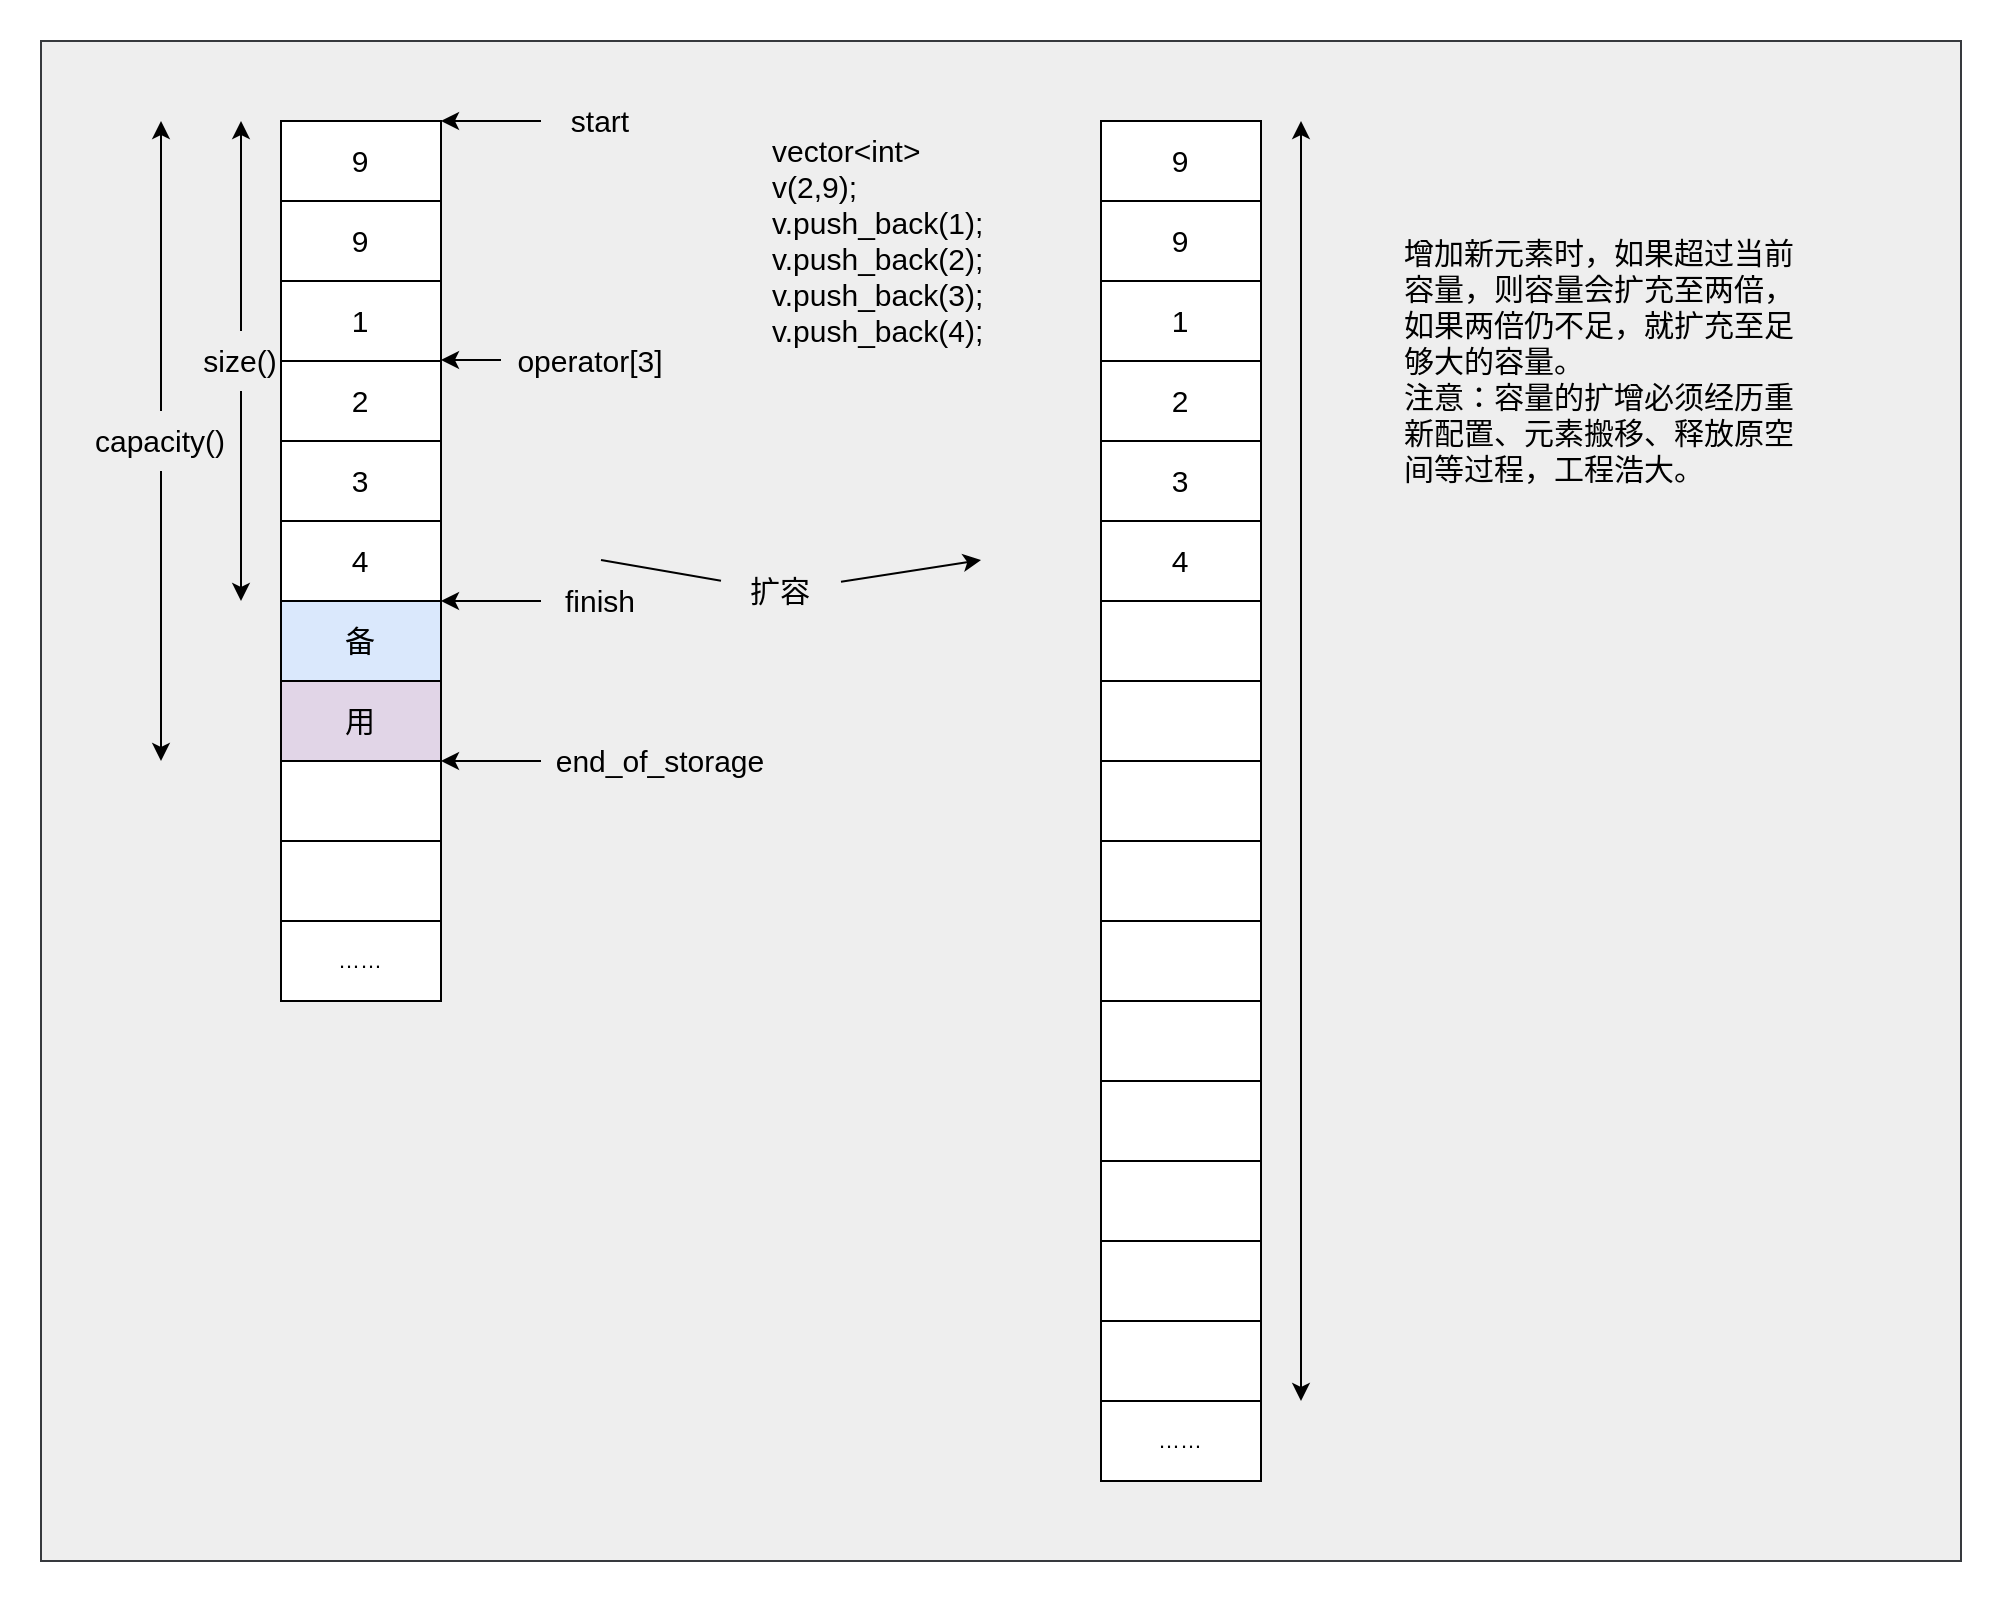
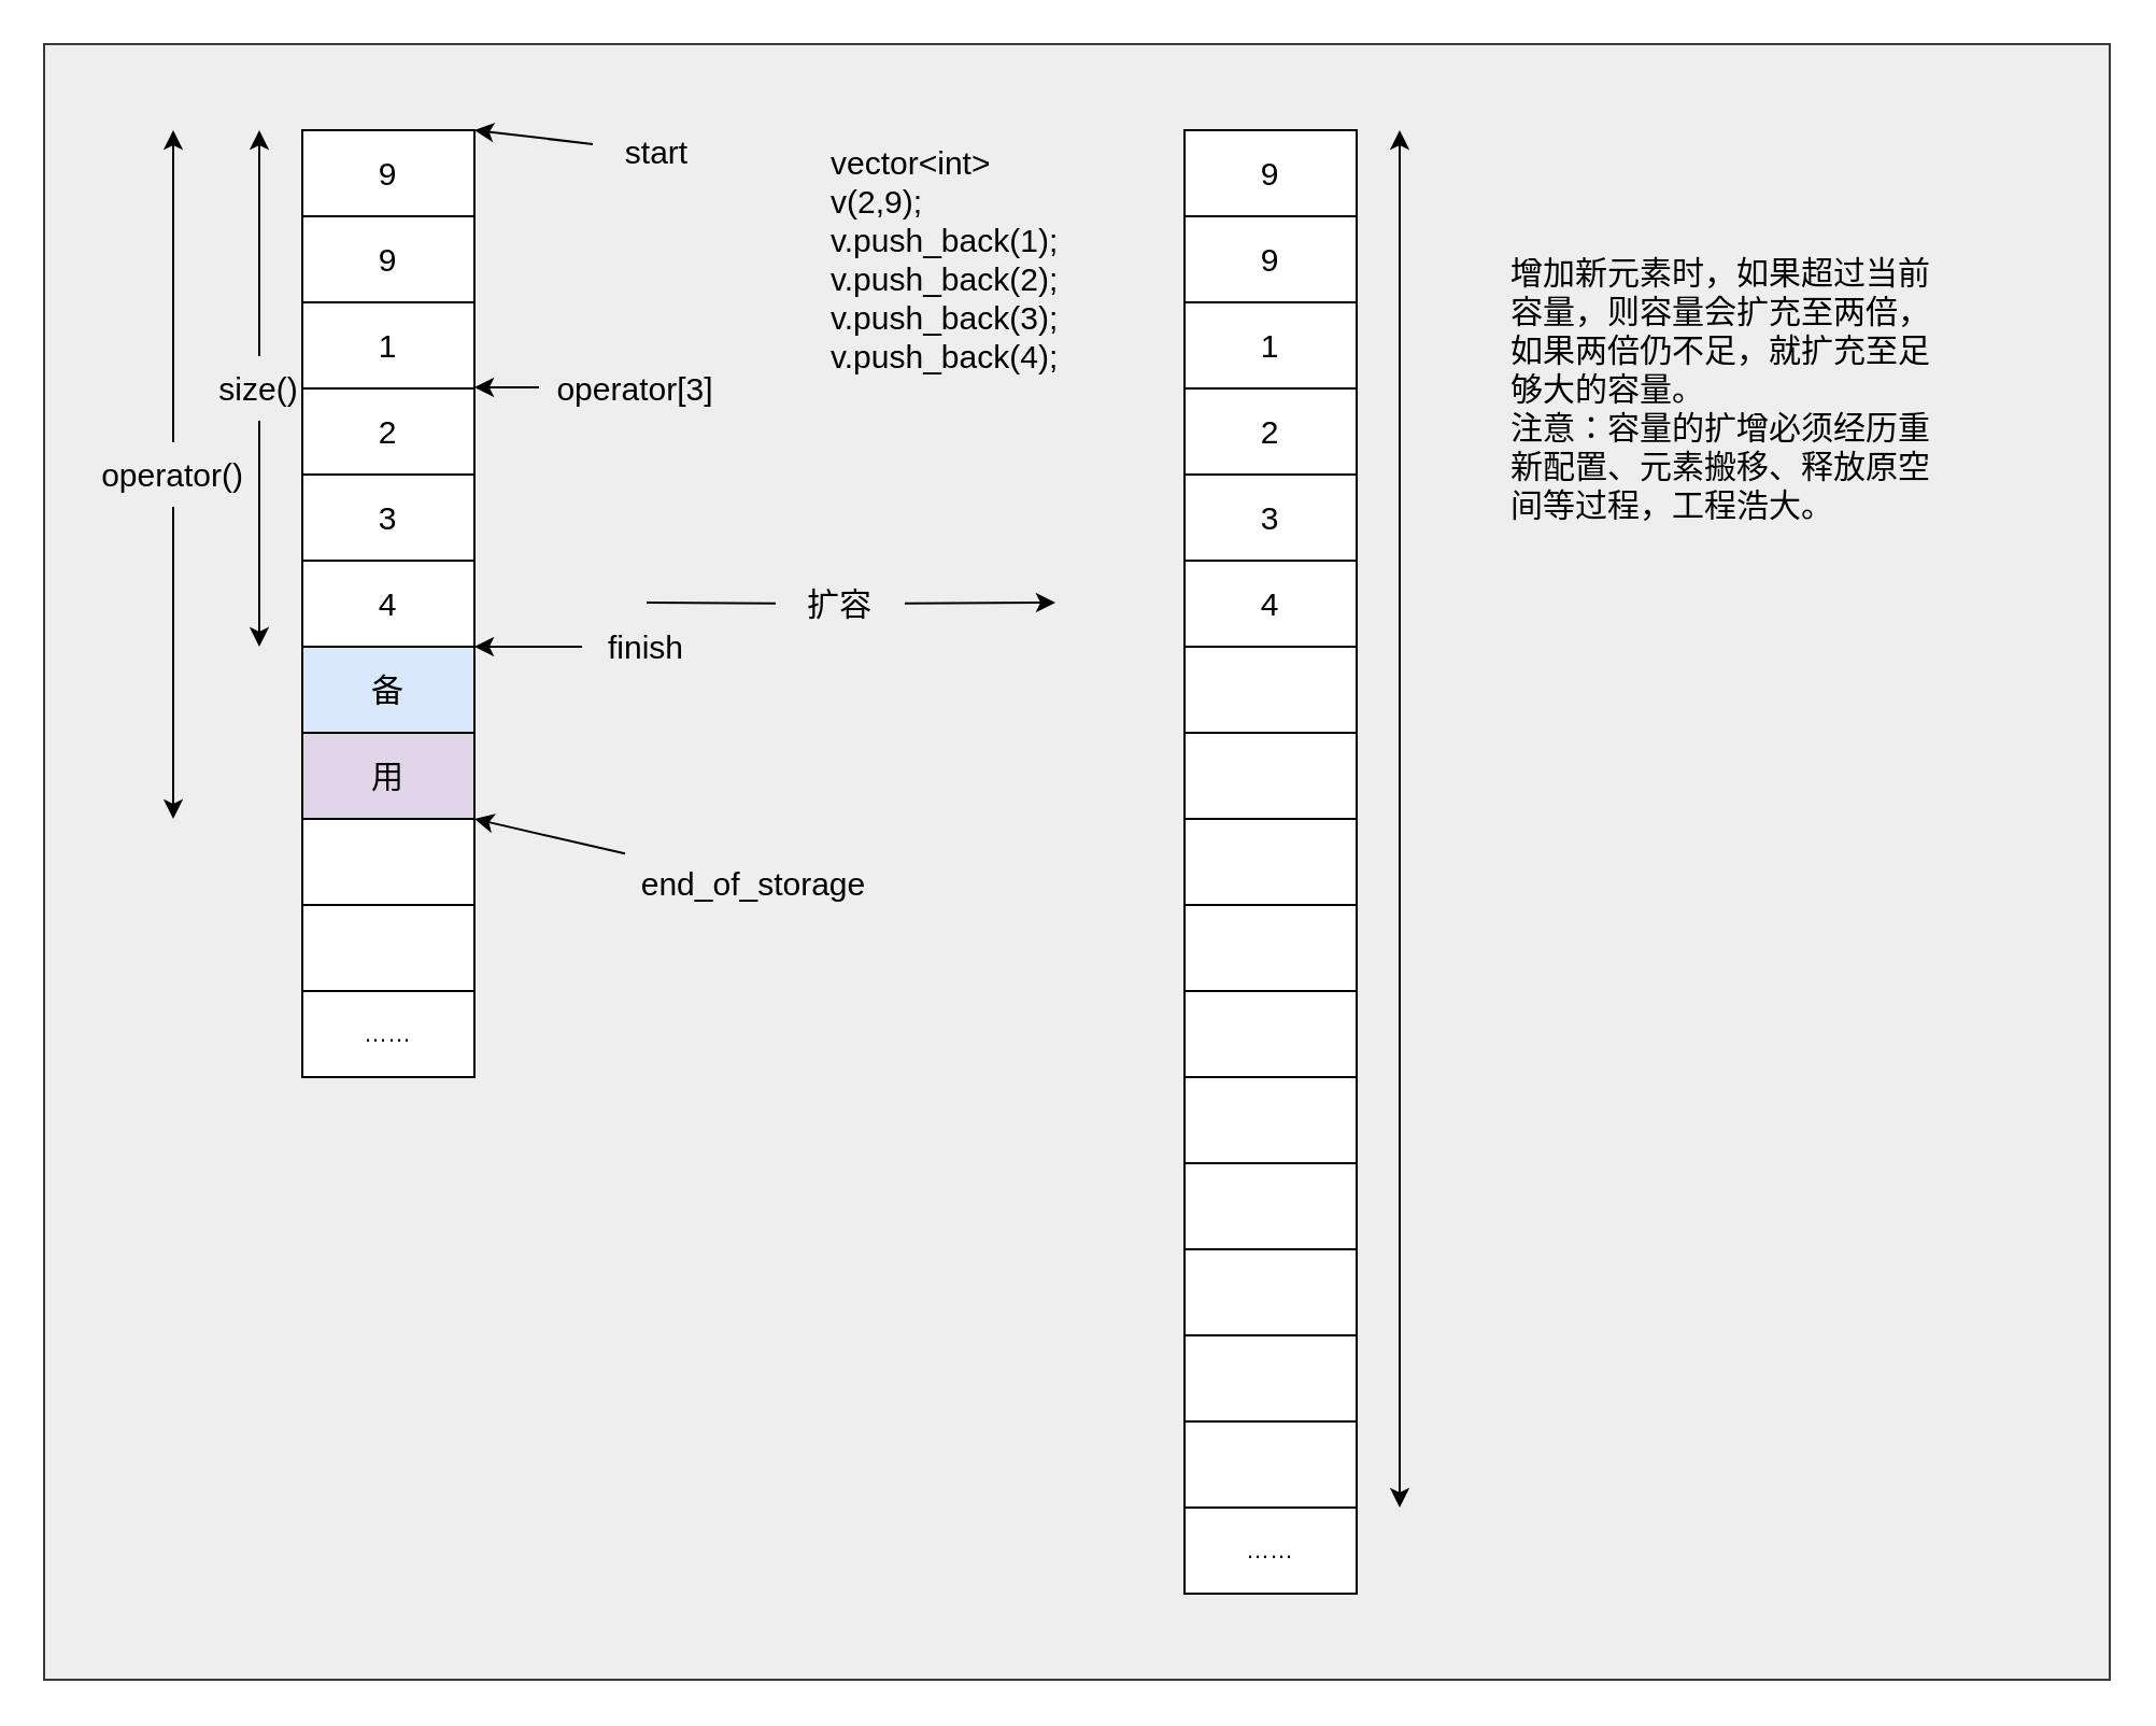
- <mxCell id="20" value="&lt;font style=&quot;font-size: 15px;&quot;&gt;start&lt;/font&gt;" style="text;html=1;strokeColor=none;fillColor=none;align=center;verticalAlign=middle;whiteSpace=wrap;rounded=0;fontFamily=Helvetica;fontSize=11;fontColor=default;" parent="1" vertex="1"><mxGeometry x="270" y="45" width="60" height="30" as="geometry" /></mxCell>
+ <mxCell id="20" value="&lt;font style=&quot;font-size: 15px;&quot;&gt;start&lt;/font&gt;" style="text;html=1;strokeColor=none;fillColor=none;align=center;verticalAlign=middle;whiteSpace=wrap;rounded=0;fontFamily=Helvetica;fontSize=11;fontColor=default;" parent="1" vertex="1"><mxGeometry x="275" y="55" width="60" height="30" as="geometry" /></mxCell>
- <mxCell id="18" value="&lt;font style=&quot;font-size: 15px;&quot;&gt;capacity()&lt;/font&gt;" style="text;html=1;strokeColor=none;fillColor=none;align=center;verticalAlign=middle;whiteSpace=wrap;rounded=0;fontFamily=Helvetica;fontSize=11;fontColor=default;" parent="1" vertex="1"><mxGeometry x="50" y="205" width="60" height="30" as="geometry" /></mxCell>
+ <mxCell id="18" value="&lt;font style=&quot;font-size: 15px;&quot;&gt;operator()&lt;/font&gt;" style="text;html=1;strokeColor=none;fillColor=none;align=center;verticalAlign=middle;whiteSpace=wrap;rounded=0;fontFamily=Helvetica;fontSize=11;fontColor=default;" parent="1" vertex="1"><mxGeometry x="50" y="205" width="60" height="30" as="geometry" /></mxCell>
- <mxCell id="50" value="扩容" style="text;html=1;strokeColor=none;fillColor=none;align=center;verticalAlign=middle;whiteSpace=wrap;rounded=0;fontSize=15;" parent="1" vertex="1"><mxGeometry x="360" y="280" width="60" height="30" as="geometry" /></mxCell>
+ <mxCell id="50" value="扩容" style="text;html=1;strokeColor=none;fillColor=none;align=center;verticalAlign=middle;whiteSpace=wrap;rounded=0;fontSize=15;" parent="1" vertex="1"><mxGeometry x="360" y="265" width="60" height="30" as="geometry" /></mxCell>
- <mxCell id="36" value="&lt;font style=&quot;font-size: 15px;&quot;&gt;end_of_storage&lt;/font&gt;" style="text;html=1;strokeColor=none;fillColor=none;align=center;verticalAlign=middle;whiteSpace=wrap;rounded=0;fontFamily=Helvetica;fontSize=11;fontColor=default;" parent="1" vertex="1"><mxGeometry x="270" y="365" width="120" height="30" as="geometry" /></mxCell>
+ <mxCell id="36" value="&lt;font style=&quot;font-size: 15px;&quot;&gt;end_of_storage&lt;/font&gt;" style="text;html=1;strokeColor=none;fillColor=none;align=center;verticalAlign=middle;whiteSpace=wrap;rounded=0;fontFamily=Helvetica;fontSize=11;fontColor=default;" parent="1" vertex="1"><mxGeometry x="290" y="395" width="120" height="30" as="geometry" /></mxCell>
